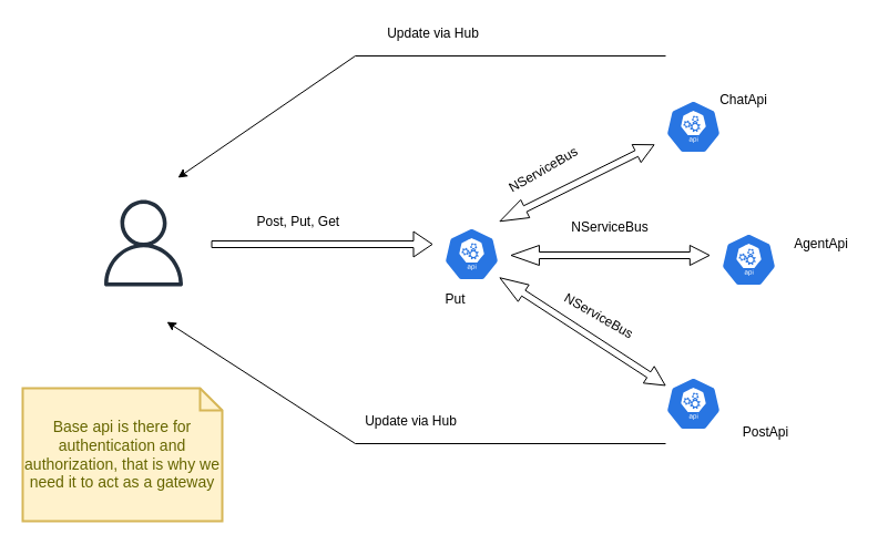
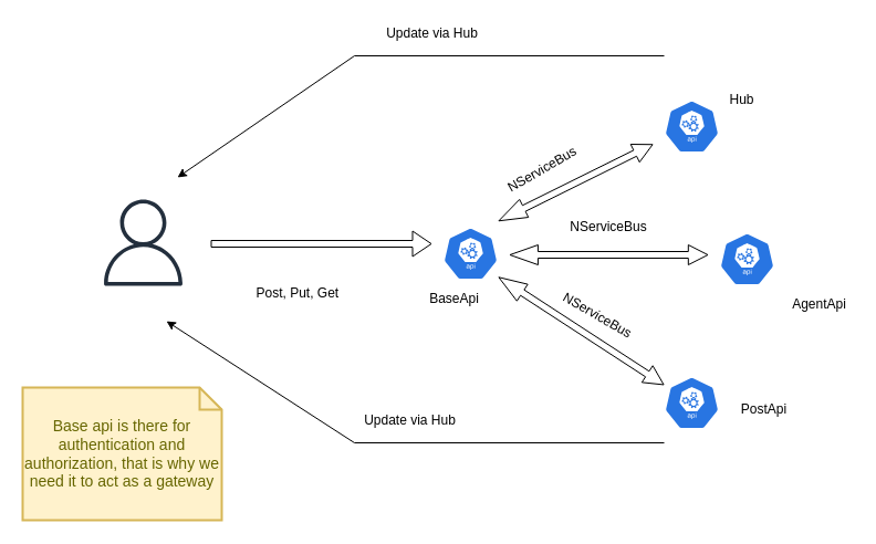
- <mxCell id="14" value="ChatApi" style="text;html=1;align=center;verticalAlign=middle;resizable=0;points=[];autosize=1;strokeColor=none;fillColor=none;" vertex="1" parent="1"><mxGeometry x="640" y="80" width="60" height="20" as="geometry" /></mxCell>
+ <mxCell id="14" value="Hub" style="text;html=1;align=center;verticalAlign=middle;resizable=0;points=[];autosize=1;strokeColor=none;fillColor=none;" vertex="1" parent="1"><mxGeometry x="640" y="80" width="60" height="20" as="geometry" /></mxCell>
- <mxCell id="8" value="Post, Put, Get&amp;nbsp;" style="text;html=1;align=center;verticalAlign=middle;resizable=0;points=[];autosize=1;strokeColor=none;fillColor=none;" vertex="1" parent="1"><mxGeometry x="225" y="190" width="90" height="20" as="geometry" /></mxCell>
+ <mxCell id="8" value="Post, Put, Get&amp;nbsp;" style="text;html=1;align=center;verticalAlign=middle;resizable=0;points=[];autosize=1;strokeColor=none;fillColor=none;" vertex="1" parent="1"><mxGeometry x="225" y="255" width="90" height="20" as="geometry" /></mxCell>
- <mxCell id="15" value="AgentApi" style="text;html=1;align=center;verticalAlign=middle;resizable=0;points=[];autosize=1;strokeColor=none;fillColor=none;" vertex="1" parent="1"><mxGeometry x="710" y="210" width="60" height="20" as="geometry" /></mxCell>
+ <mxCell id="15" value="AgentApi" style="text;html=1;align=center;verticalAlign=middle;resizable=0;points=[];autosize=1;strokeColor=none;fillColor=none;" vertex="1" parent="1"><mxGeometry x="710" y="265" width="60" height="20" as="geometry" /></mxCell>
- <mxCell id="12" value="Put" style="text;html=1;align=center;verticalAlign=middle;resizable=0;points=[];autosize=1;strokeColor=none;fillColor=none;" vertex="1" parent="1"><mxGeometry x="380" y="260" width="60" height="20" as="geometry" /></mxCell>
+ <mxCell id="12" value="BaseApi" style="text;html=1;align=center;verticalAlign=middle;resizable=0;points=[];autosize=1;strokeColor=none;fillColor=none;" vertex="1" parent="1"><mxGeometry x="380" y="260" width="60" height="20" as="geometry" /></mxCell>
- <mxCell id="13" value="PostApi" style="text;html=1;align=center;verticalAlign=middle;resizable=0;points=[];autosize=1;strokeColor=none;fillColor=none;" vertex="1" parent="1"><mxGeometry x="660" y="380" width="60" height="20" as="geometry" /></mxCell>
+ <mxCell id="13" value="PostApi" style="text;html=1;align=center;verticalAlign=middle;resizable=0;points=[];autosize=1;strokeColor=none;fillColor=none;" vertex="1" parent="1"><mxGeometry x="660" y="360" width="60" height="20" as="geometry" /></mxCell>
